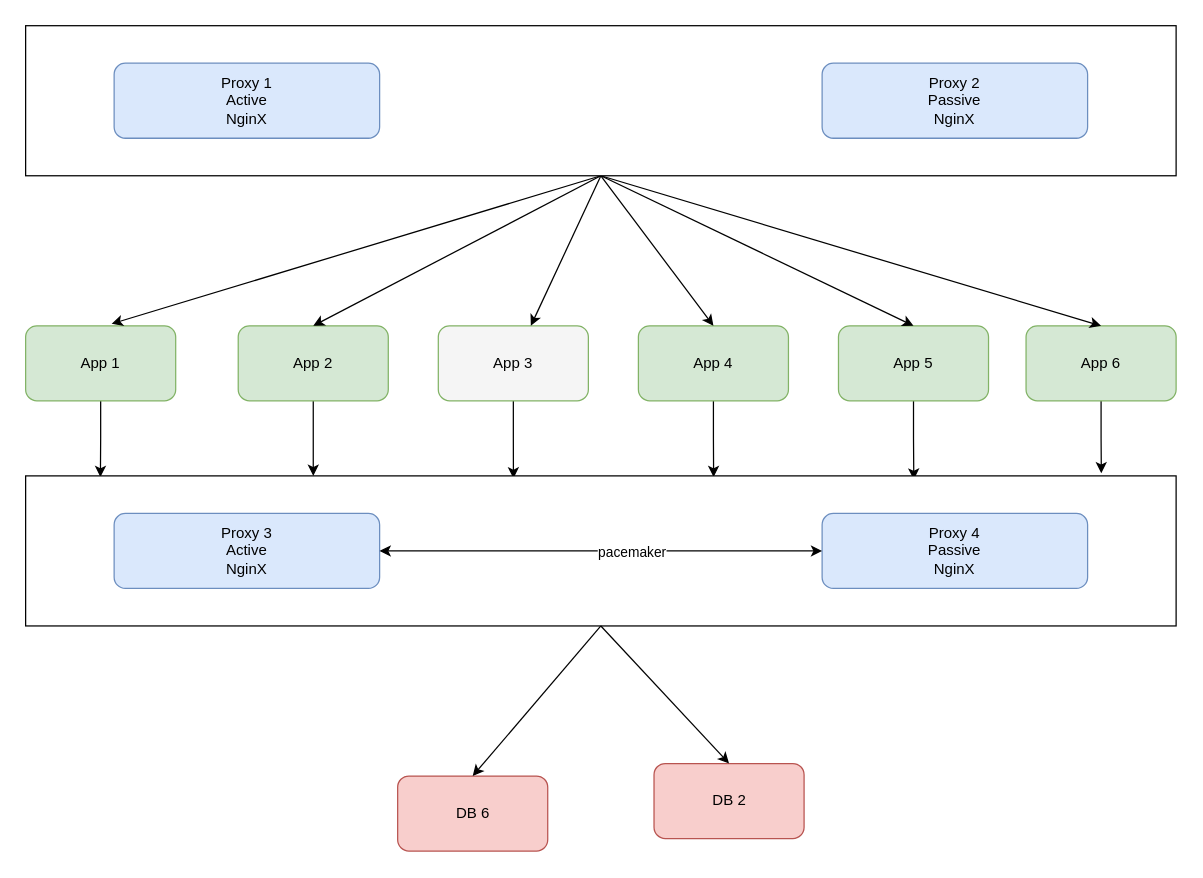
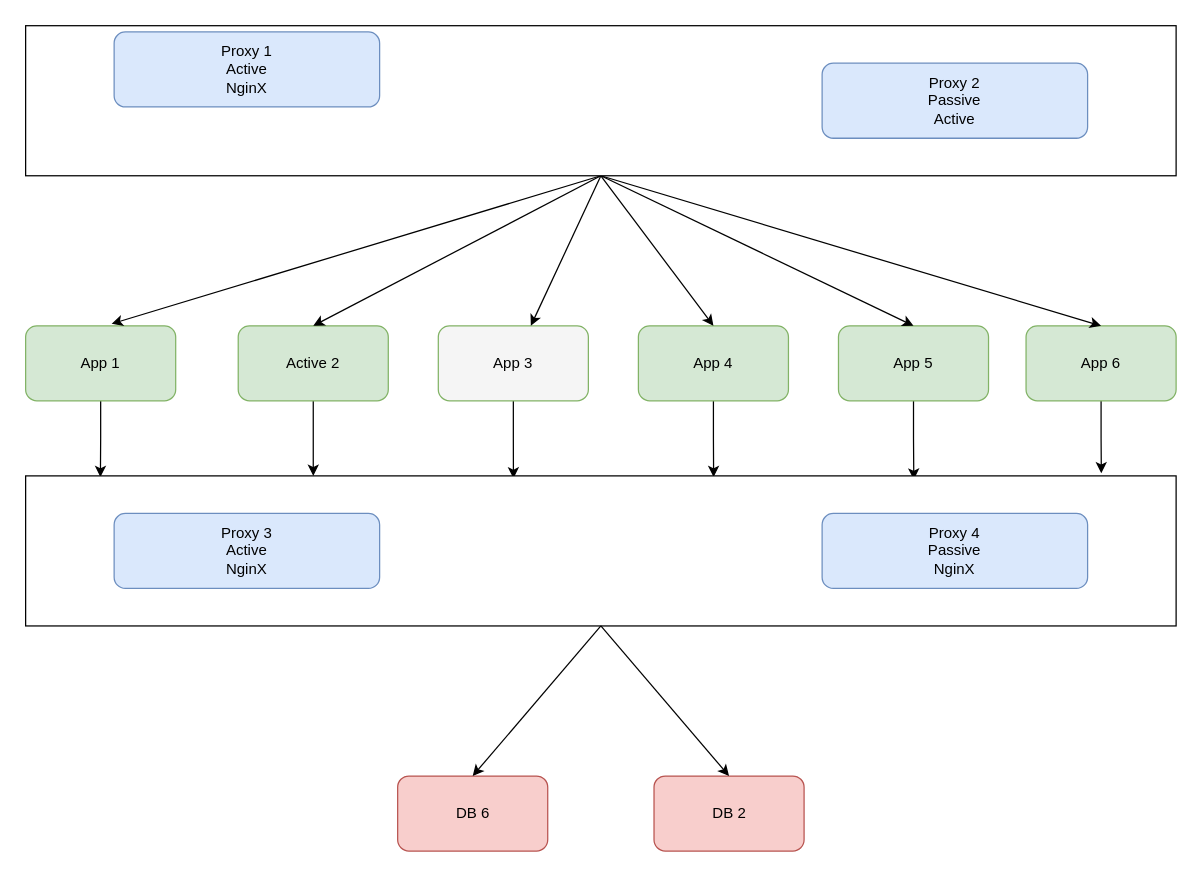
- <mxCell id="24" value="Proxy 1&lt;br&gt;Active&lt;br&gt;NginX" style="rounded=1;whiteSpace=wrap;html=1;fillColor=#dae8fc;strokeColor=#6c8ebf;" vertex="1" parent="22"><mxGeometry x="70.769" y="30" width="212.308" height="60" as="geometry" /></mxCell>
+ <mxCell id="24" value="Proxy 1&lt;br&gt;Active&lt;br&gt;NginX" style="rounded=1;whiteSpace=wrap;html=1;fillColor=#dae8fc;strokeColor=#6c8ebf;" vertex="1" parent="22"><mxGeometry x="70.769" y="5" width="212.308" height="60" as="geometry" /></mxCell>
- <mxCell id="25" value="Proxy 2&lt;br&gt;Passive&lt;br style=&quot;border-color: var(--border-color);&quot;&gt;NginX" style="rounded=1;whiteSpace=wrap;html=1;fillColor=#dae8fc;strokeColor=#6c8ebf;" vertex="1" parent="22"><mxGeometry x="636.923" y="30" width="212.308" height="60" as="geometry" /></mxCell>
+ <mxCell id="25" value="Proxy 2&lt;br&gt;Passive&lt;br style=&quot;border-color: var(--border-color);&quot;&gt;Active" style="rounded=1;whiteSpace=wrap;html=1;fillColor=#dae8fc;strokeColor=#6c8ebf;" vertex="1" parent="22"><mxGeometry x="636.923" y="30" width="212.308" height="60" as="geometry" /></mxCell>
- <mxCell id="5" value="App 2" style="rounded=1;whiteSpace=wrap;html=1;fillColor=#d5e8d4;strokeColor=#82b366;" vertex="1" parent="1"><mxGeometry x="190" y="260" width="120" height="60" as="geometry" /></mxCell>
+ <mxCell id="5" value="Active 2" style="rounded=1;whiteSpace=wrap;html=1;fillColor=#d5e8d4;strokeColor=#82b366;" vertex="1" parent="1"><mxGeometry x="190" y="260" width="120" height="60" as="geometry" /></mxCell>
- <mxCell id="30" value="" style="endArrow=classic;startArrow=classic;html=1;rounded=0;exitX=1;exitY=0.5;exitDx=0;exitDy=0;" edge="1" parent="26" source="28" target="29"><mxGeometry width="50" height="50" relative="1" as="geometry"><mxPoint x="424.615" y="200" as="sourcePoint" /><mxPoint x="513.077" y="150" as="targetPoint" /></mxGeometry></mxCell>
- <mxCell id="31" value="pacemaker" style="edgeLabel;html=1;align=center;verticalAlign=middle;resizable=0;points=[];" vertex="1" connectable="0" parent="30"><mxGeometry x="0.242" relative="1" as="geometry"><mxPoint x="-19" as="offset" /></mxGeometry></mxCell>
- <mxCell id="15" value="DB 2" style="rounded=1;whiteSpace=wrap;html=1;fillColor=#f8cecc;strokeColor=#b85450;" vertex="1" parent="1"><mxGeometry x="522.5" y="610" width="120" height="60" as="geometry" /></mxCell>
+ <mxCell id="15" value="DB 2" style="rounded=1;whiteSpace=wrap;html=1;fillColor=#f8cecc;strokeColor=#b85450;" vertex="1" parent="1"><mxGeometry x="522.5" y="620" width="120" height="60" as="geometry" /></mxCell>
